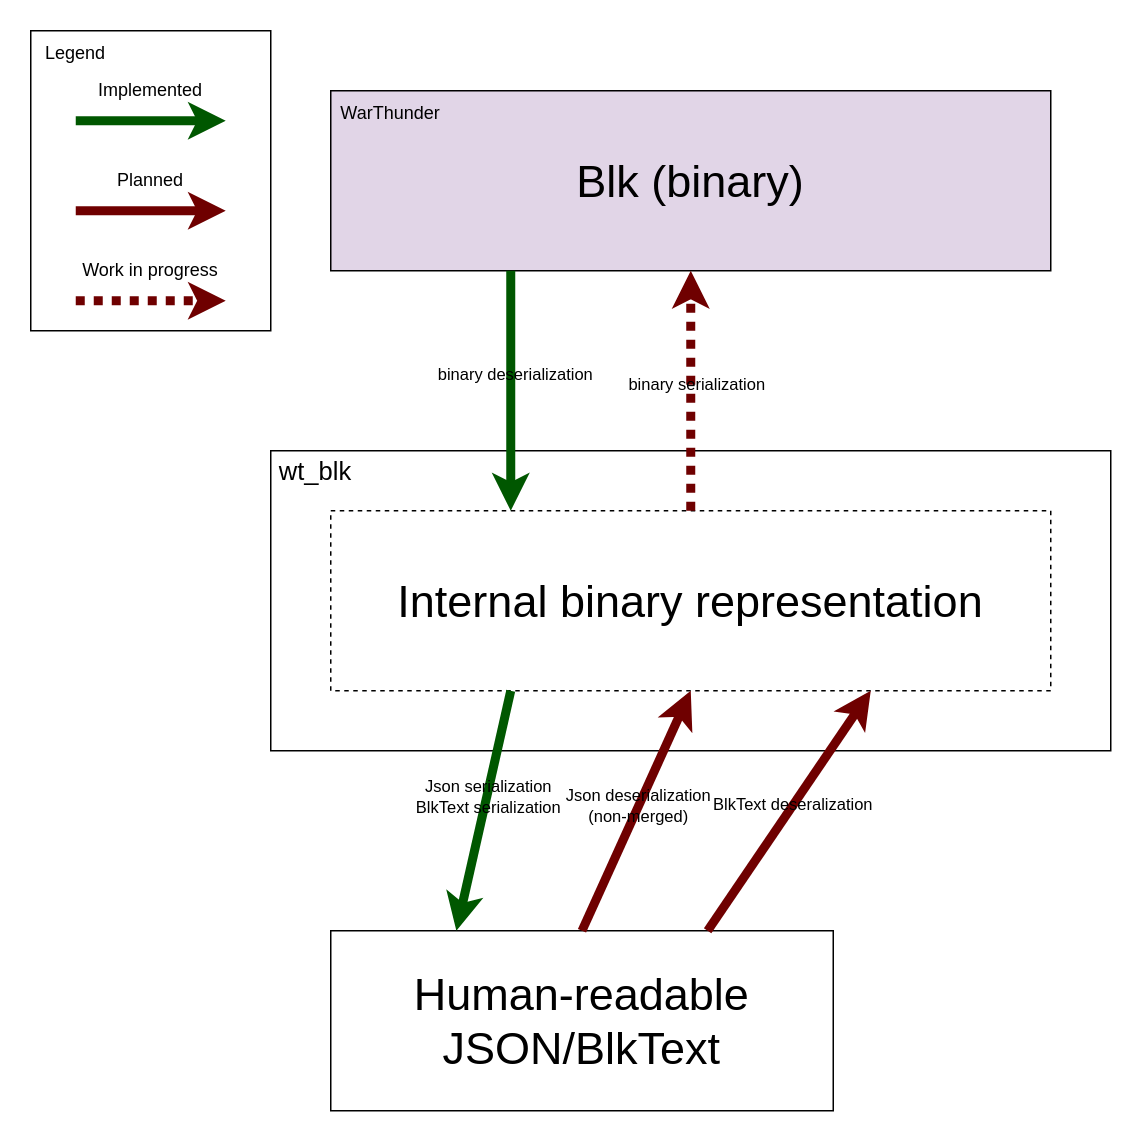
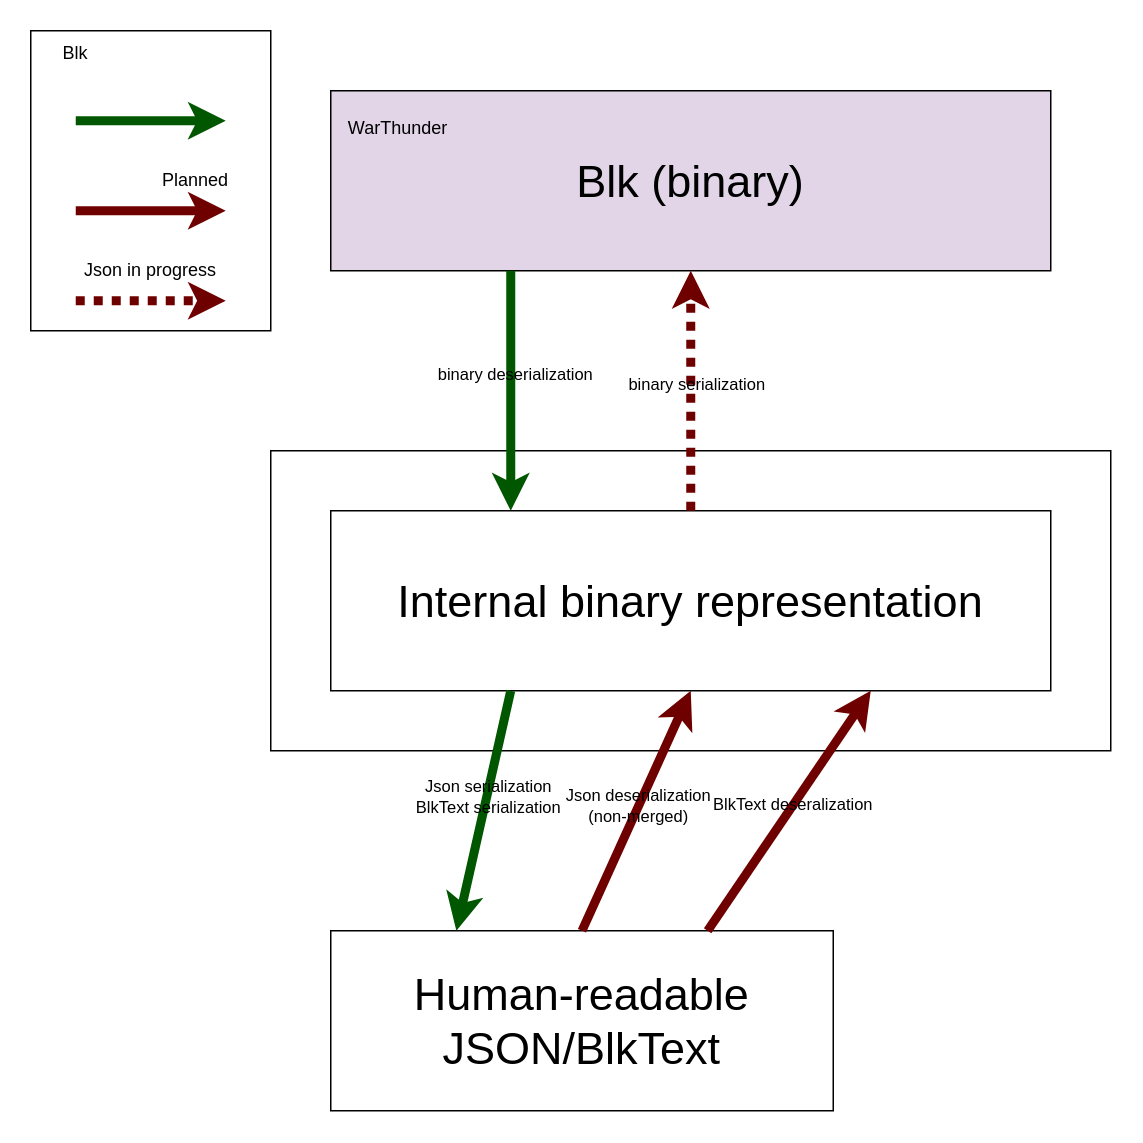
- <mxCell id="19" value="Legend" style="text;html=1;strokeColor=none;fillColor=none;align=center;verticalAlign=middle;whiteSpace=wrap;rounded=0;labelBackgroundColor=none;" parent="1" vertex="1"><mxGeometry width="60" height="30" as="geometry" x="20" y="20" /></mxCell>
+ <mxCell id="19" value="Blk" style="text;html=1;strokeColor=none;fillColor=none;align=center;verticalAlign=middle;whiteSpace=wrap;rounded=0;labelBackgroundColor=none;" parent="1" vertex="1"><mxGeometry width="60" height="30" as="geometry" x="20" y="20" /></mxCell>
- <mxCell id="21" value="Implemented" style="text;html=1;strokeColor=none;fillColor=none;align=center;verticalAlign=middle;whiteSpace=wrap;rounded=0;labelBackgroundColor=none;" parent="1" vertex="1"><mxGeometry x="70" y="50" width="60" height="20" as="geometry" /></mxCell>
- <mxCell id="5" value="WarThunder" style="text;html=1;strokeColor=none;fillColor=none;align=center;verticalAlign=middle;whiteSpace=wrap;rounded=0;labelBackgroundColor=none;" parent="1" vertex="1"><mxGeometry x="220" y="60" width="80" height="30" as="geometry" /></mxCell>
+ <mxCell id="5" value="WarThunder" style="text;html=1;strokeColor=none;fillColor=none;align=center;verticalAlign=middle;whiteSpace=wrap;rounded=0;labelBackgroundColor=none;" parent="1" vertex="1"><mxGeometry x="225" y="70" width="80" height="30" as="geometry" /></mxCell>
- <mxCell id="23" value="Planned" style="text;html=1;strokeColor=none;fillColor=none;align=center;verticalAlign=middle;whiteSpace=wrap;rounded=0;labelBackgroundColor=none;" parent="1" vertex="1"><mxGeometry x="70" y="110" width="60" height="20" as="geometry" /></mxCell>
+ <mxCell id="23" value="Planned" style="text;html=1;strokeColor=none;fillColor=none;align=center;verticalAlign=middle;whiteSpace=wrap;rounded=0;labelBackgroundColor=none;" parent="1" vertex="1"><mxGeometry x="100" y="110" width="60" height="20" as="geometry" /></mxCell>
- <mxCell id="25" value="Work in progress" style="text;html=1;strokeColor=none;fillColor=none;align=center;verticalAlign=middle;whiteSpace=wrap;rounded=0;labelBackgroundColor=none;" parent="1" vertex="1"><mxGeometry x="50" y="170" width="100" height="20" as="geometry" /></mxCell>
+ <mxCell id="25" value="Json in progress" style="text;html=1;strokeColor=none;fillColor=none;align=center;verticalAlign=middle;whiteSpace=wrap;rounded=0;labelBackgroundColor=none;" parent="1" vertex="1"><mxGeometry x="50" y="170" width="100" height="20" as="geometry" /></mxCell>
- <mxCell id="3" value="&lt;font style=&quot;font-size: 17px;&quot;&gt;wt_blk&lt;/font&gt;" style="text;html=1;strokeColor=none;fillColor=none;align=center;verticalAlign=middle;whiteSpace=wrap;rounded=0;labelBackgroundColor=none;" parent="1" vertex="1"><mxGeometry x="180" y="300" width="60" height="30" as="geometry" /></mxCell>
- <mxCell id="6" value="&lt;font style=&quot;font-size: 30px;&quot;&gt;Internal binary representation&lt;/font&gt;" style="rounded=0;whiteSpace=wrap;html=1;labelBackgroundColor=none;dashed=1;" parent="1" vertex="1"><mxGeometry x="220" y="340" width="480" height="120" as="geometry" /></mxCell>
+ <mxCell id="6" value="&lt;font style=&quot;font-size: 30px;&quot;&gt;Internal binary representation&lt;/font&gt;" style="rounded=0;whiteSpace=wrap;html=1;labelBackgroundColor=none;" parent="1" vertex="1"><mxGeometry x="220" y="340" width="480" height="120" as="geometry" /></mxCell>
